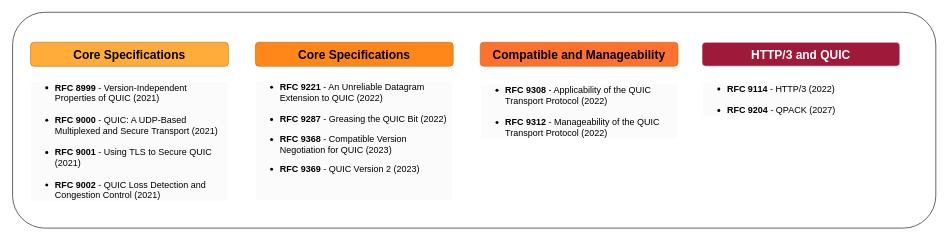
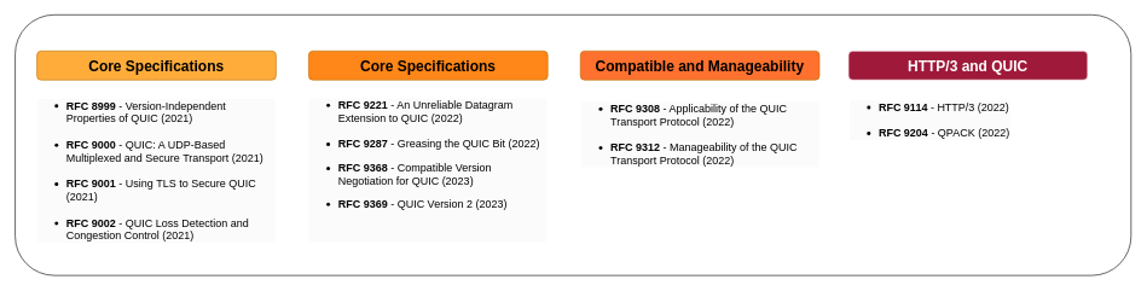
- <mxCell id="9" value="&lt;ul style=&quot;color: rgb(0, 0, 0); font-family: Helvetica; font-style: normal; font-variant-ligatures: normal; font-variant-caps: normal; letter-spacing: normal; orphans: 2; text-indent: 0px; text-transform: none; widows: 2; word-spacing: 0px; -webkit-text-stroke-width: 0px; white-space: normal; text-decoration-thickness: initial; text-decoration-style: initial; text-decoration-color: initial; background-color: rgb(251, 251, 251); font-size: 15px;&quot;&gt;&lt;li style=&quot;&quot;&gt;&lt;b&gt;RFC 9114&lt;/b&gt; - HTTP/3 (2022)&lt;/li&gt;&lt;br&gt;  &lt;li style=&quot;&quot;&gt;&lt;b&gt;RFC 9204&lt;/b&gt; - QPACK (2027)&lt;/li&gt;&lt;/ul&gt;" style="text;html=1;align=left;verticalAlign=middle;whiteSpace=wrap;rounded=0;" vertex="1" parent="1"><mxGeometry x="1170" y="50" width="330" height="230" as="geometry" /></mxCell>
+ <mxCell id="9" value="&lt;ul style=&quot;color: rgb(0, 0, 0); font-family: Helvetica; font-style: normal; font-variant-ligatures: normal; font-variant-caps: normal; letter-spacing: normal; orphans: 2; text-indent: 0px; text-transform: none; widows: 2; word-spacing: 0px; -webkit-text-stroke-width: 0px; white-space: normal; text-decoration-thickness: initial; text-decoration-style: initial; text-decoration-color: initial; background-color: rgb(251, 251, 251); font-size: 15px;&quot;&gt;&lt;li style=&quot;&quot;&gt;&lt;b&gt;RFC 9114&lt;/b&gt; - HTTP/3 (2022)&lt;/li&gt;&lt;br&gt;  &lt;li style=&quot;&quot;&gt;&lt;b&gt;RFC 9204&lt;/b&gt; - QPACK (2022)&lt;/li&gt;&lt;/ul&gt;" style="text;html=1;align=left;verticalAlign=middle;whiteSpace=wrap;rounded=0;" vertex="1" parent="1"><mxGeometry x="1170" y="50" width="330" height="230" as="geometry" /></mxCell>
